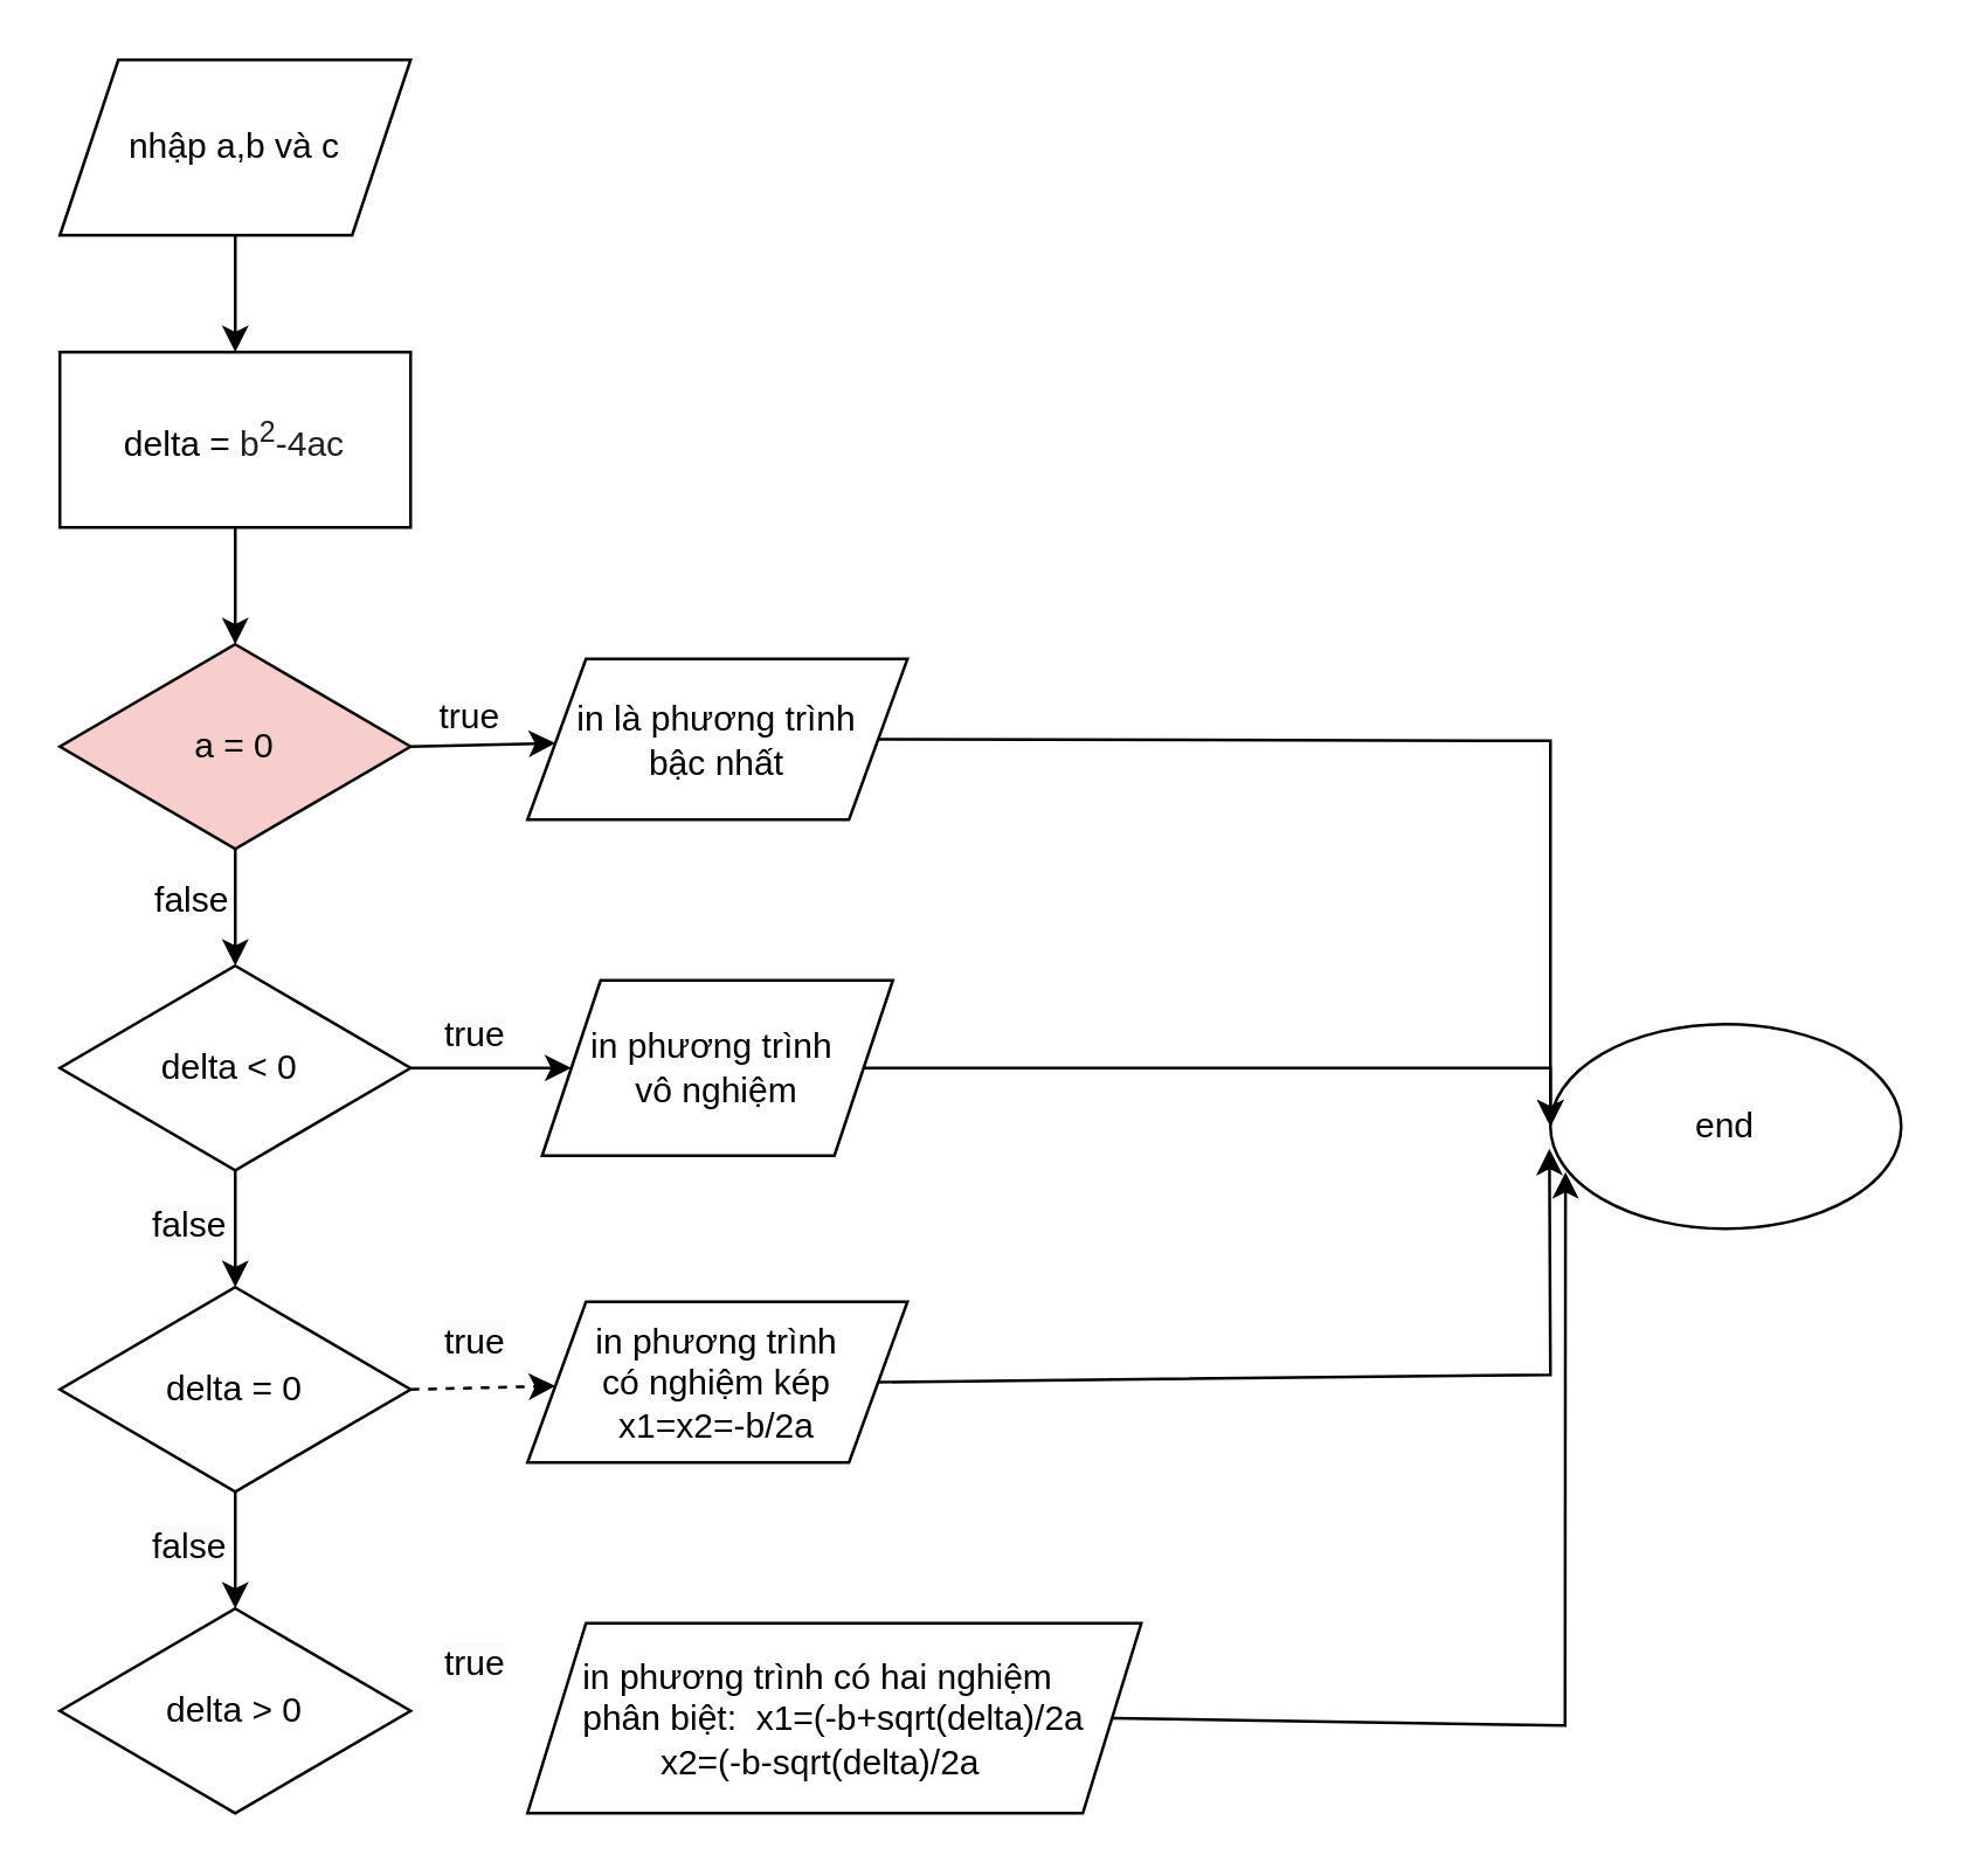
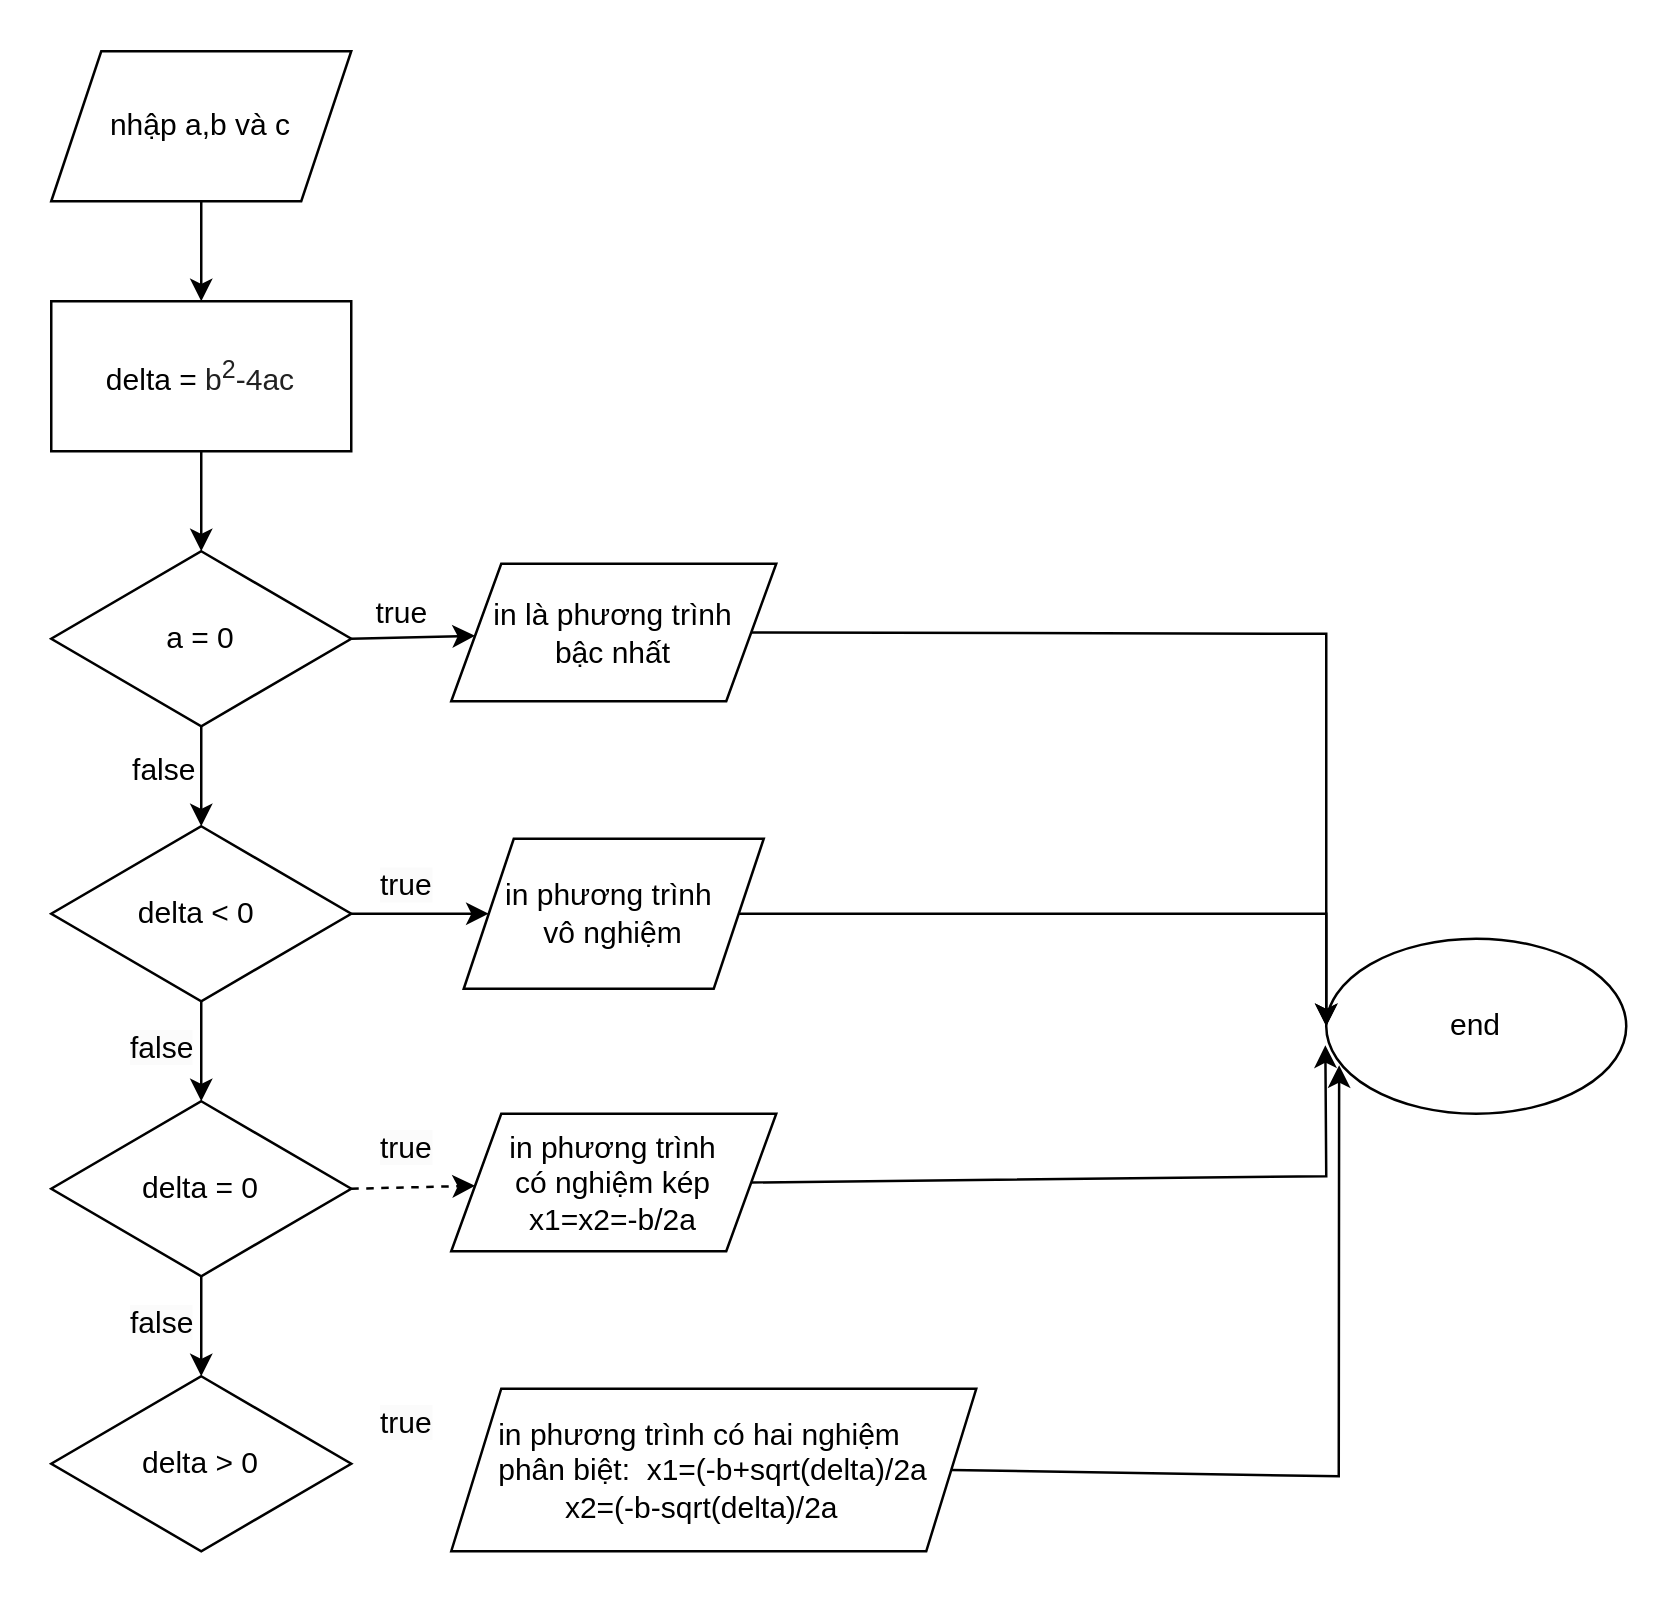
- <mxCell id="9" value="a = 0" style="rhombus;whiteSpace=wrap;html=1;fillColor=#f8cecc;" vertex="1" parent="1"><mxGeometry x="20" y="220" width="120" height="70" as="geometry" /></mxCell>
+ <mxCell id="9" value="a = 0" style="rhombus;whiteSpace=wrap;html=1;" vertex="1" parent="1"><mxGeometry x="20" y="220" width="120" height="70" as="geometry" /></mxCell>
- <mxCell id="27" value="&lt;div&gt;end&lt;/div&gt;" style="ellipse;whiteSpace=wrap;html=1;" vertex="1" parent="1"><mxGeometry x="530" y="350" width="120" height="70" as="geometry" /></mxCell>
+ <mxCell id="27" value="&lt;div&gt;end&lt;/div&gt;" style="ellipse;whiteSpace=wrap;html=1;" vertex="1" parent="1"><mxGeometry x="530" y="375" width="120" height="70" as="geometry" /></mxCell>
